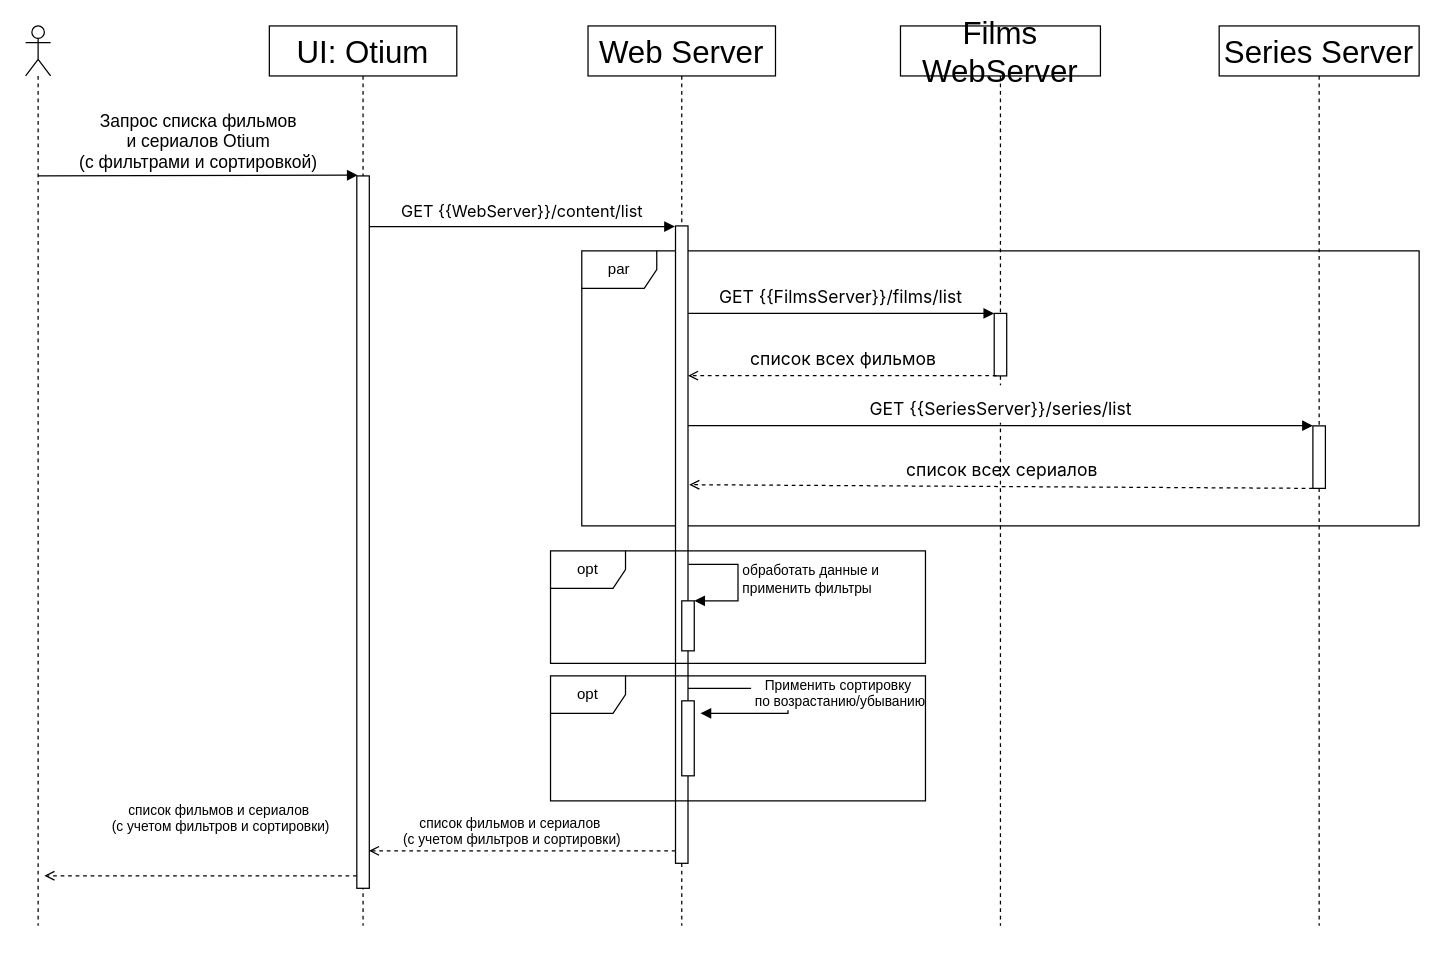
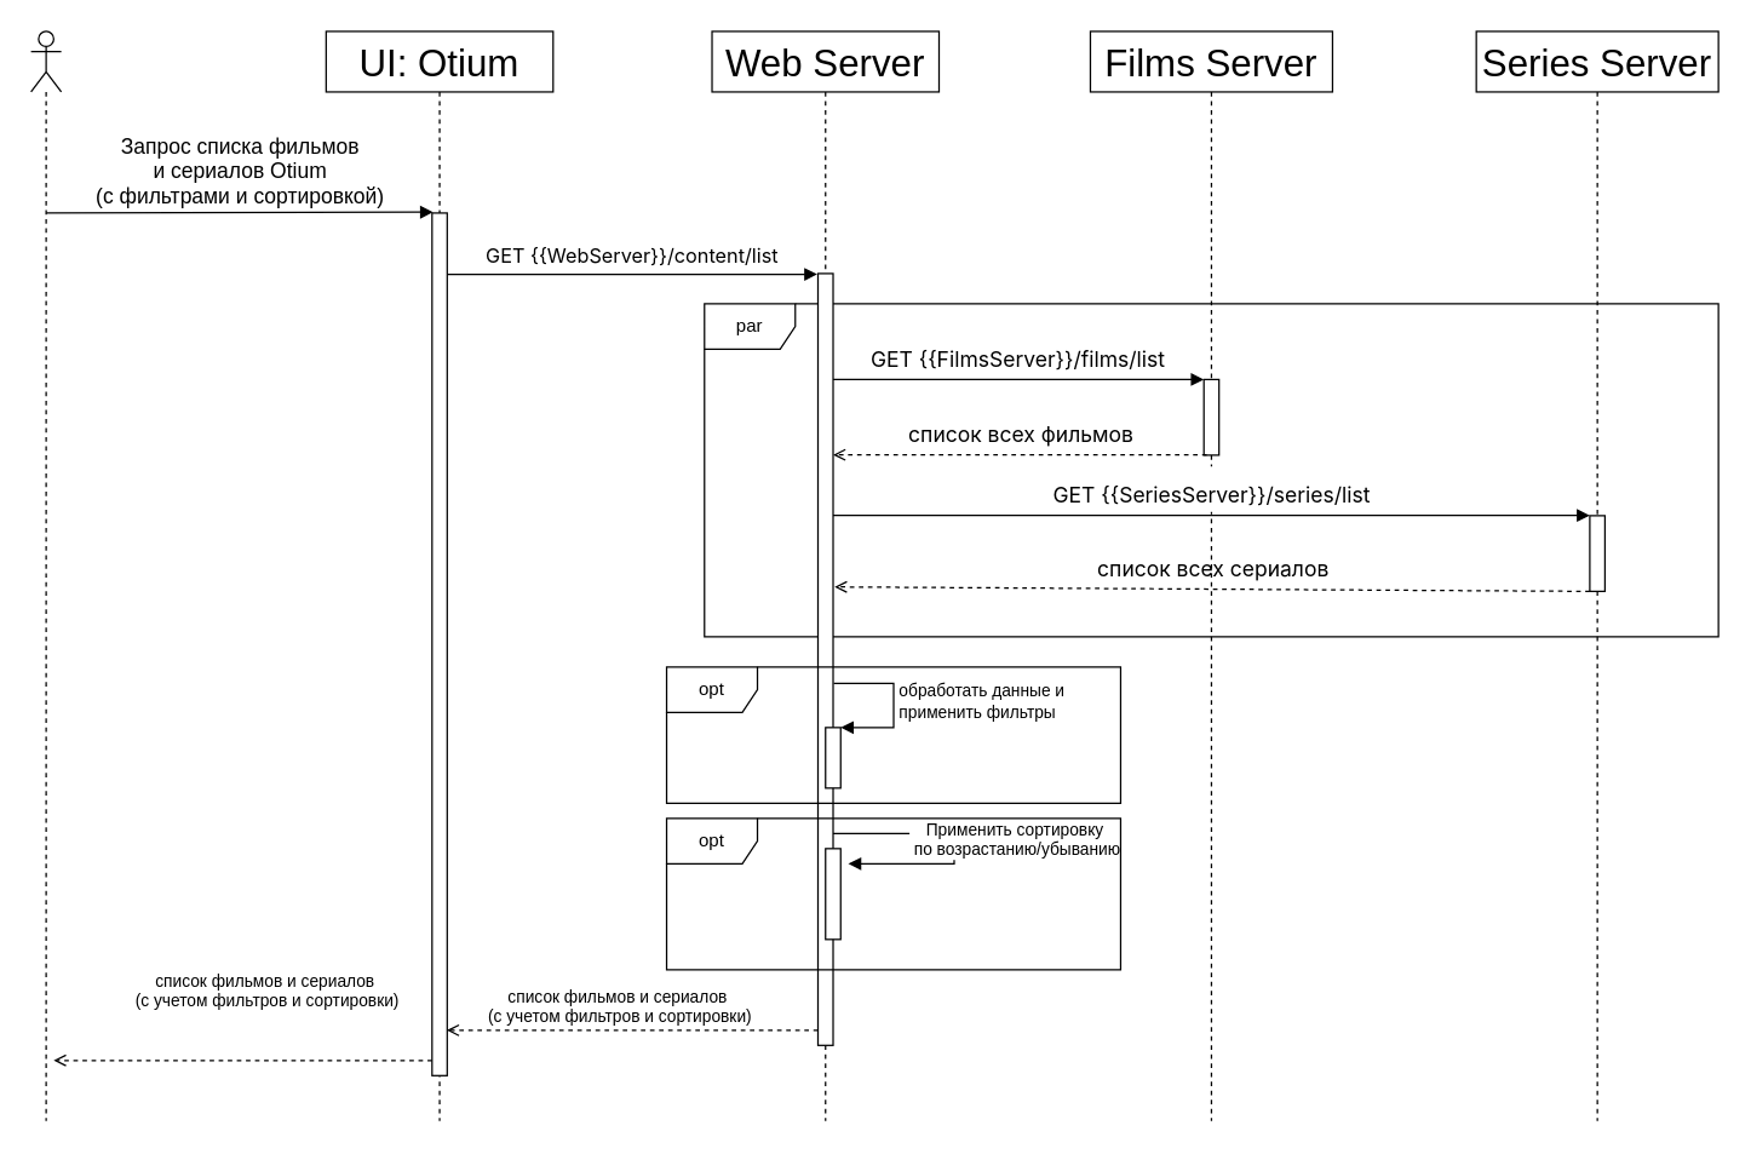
- <mxCell id="16" value="Films WebServer" style="shape=umlLifeline;perimeter=lifelinePerimeter;whiteSpace=wrap;html=1;container=1;collapsible=0;recursiveResize=0;outlineConnect=0;fontSize=25;" parent="1" vertex="1"><mxGeometry x="720" y="20" width="160" height="720" as="geometry" /></mxCell>
+ <mxCell id="16" value="Films Server" style="shape=umlLifeline;perimeter=lifelinePerimeter;whiteSpace=wrap;html=1;container=1;collapsible=0;recursiveResize=0;outlineConnect=0;fontSize=25;" parent="1" vertex="1"><mxGeometry x="720" y="20" width="160" height="720" as="geometry" /></mxCell>
